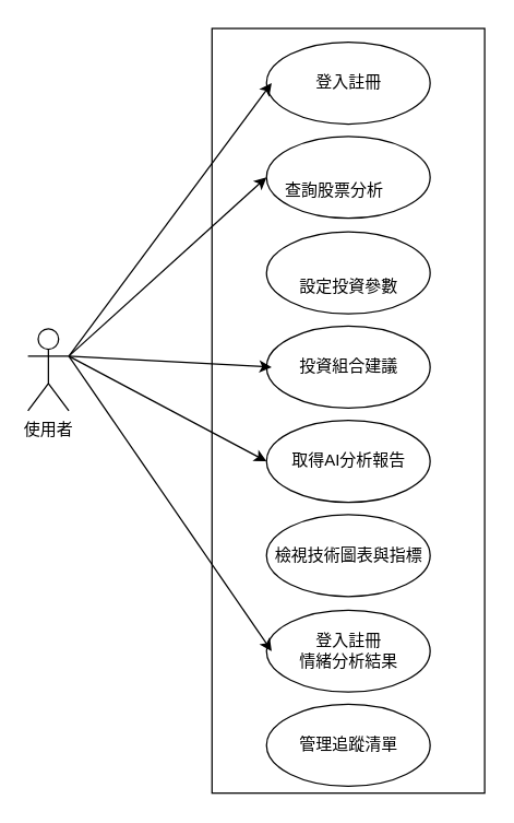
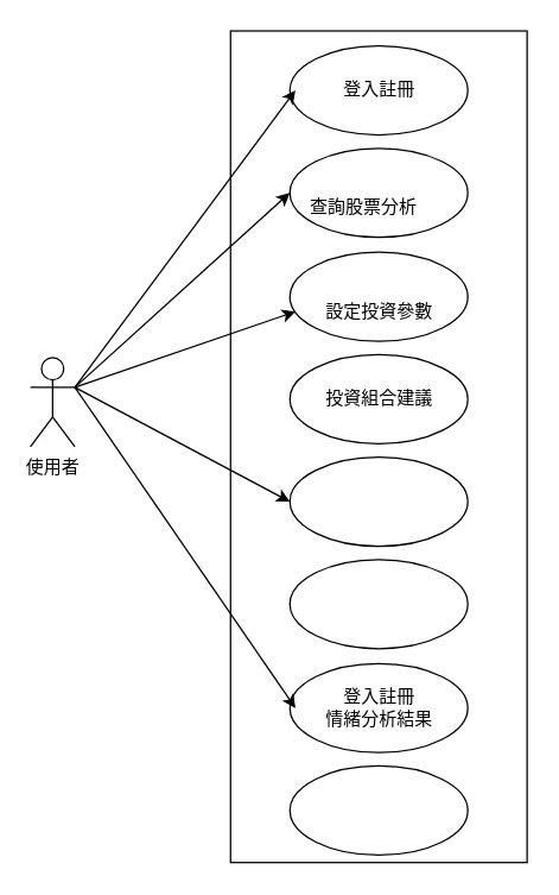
+ <mxCell id="32" value="" style="endArrow=classic;html=1;rounded=0;entryX=0;entryY=0.5;entryDx=0;entryDy=0;exitX=1;exitY=0.333;exitDx=0;exitDy=0;exitPerimeter=0;" parent="1" source="2" target="13" edge="1"><mxGeometry width="50" height="50" relative="1" as="geometry"><mxPoint x="70" y="280" as="sourcePoint" /><mxPoint x="219" y="80" as="targetPoint" /></mxGeometry></mxCell>
- <mxCell id="33" value="" style="endArrow=classic;html=1;rounded=0;entryX=0;entryY=0.5;entryDx=0;entryDy=0;exitX=1;exitY=0.333;exitDx=0;exitDy=0;exitPerimeter=0;" parent="1" source="2" target="10" edge="1"><mxGeometry width="50" height="50" relative="1" as="geometry"><mxPoint x="80" y="290" as="sourcePoint" /><mxPoint x="229" y="90" as="targetPoint" /></mxGeometry></mxCell>
- <mxCell id="7" value="取得AI分析報告" style="text;html=1;strokeColor=none;fillColor=none;align=center;verticalAlign=middle;whiteSpace=wrap;rounded=0;" parent="5" vertex="1"><mxGeometry x="12.5" y="15" width="95" height="30" as="geometry" /></mxCell>
- <mxCell id="20" value="檢視技術圖表與指標" style="text;html=1;strokeColor=none;fillColor=none;align=center;verticalAlign=middle;whiteSpace=wrap;rounded=0;" parent="18" vertex="1"><mxGeometry x="3.75" y="15" width="112.5" height="30" as="geometry" /></mxCell>
- <mxCell id="23" value="管理追蹤清單" style="text;html=1;strokeColor=none;fillColor=none;align=center;verticalAlign=middle;whiteSpace=wrap;rounded=0;" parent="21" vertex="1"><mxGeometry x="3.75" y="15" width="112.5" height="30" as="geometry" /></mxCell>
